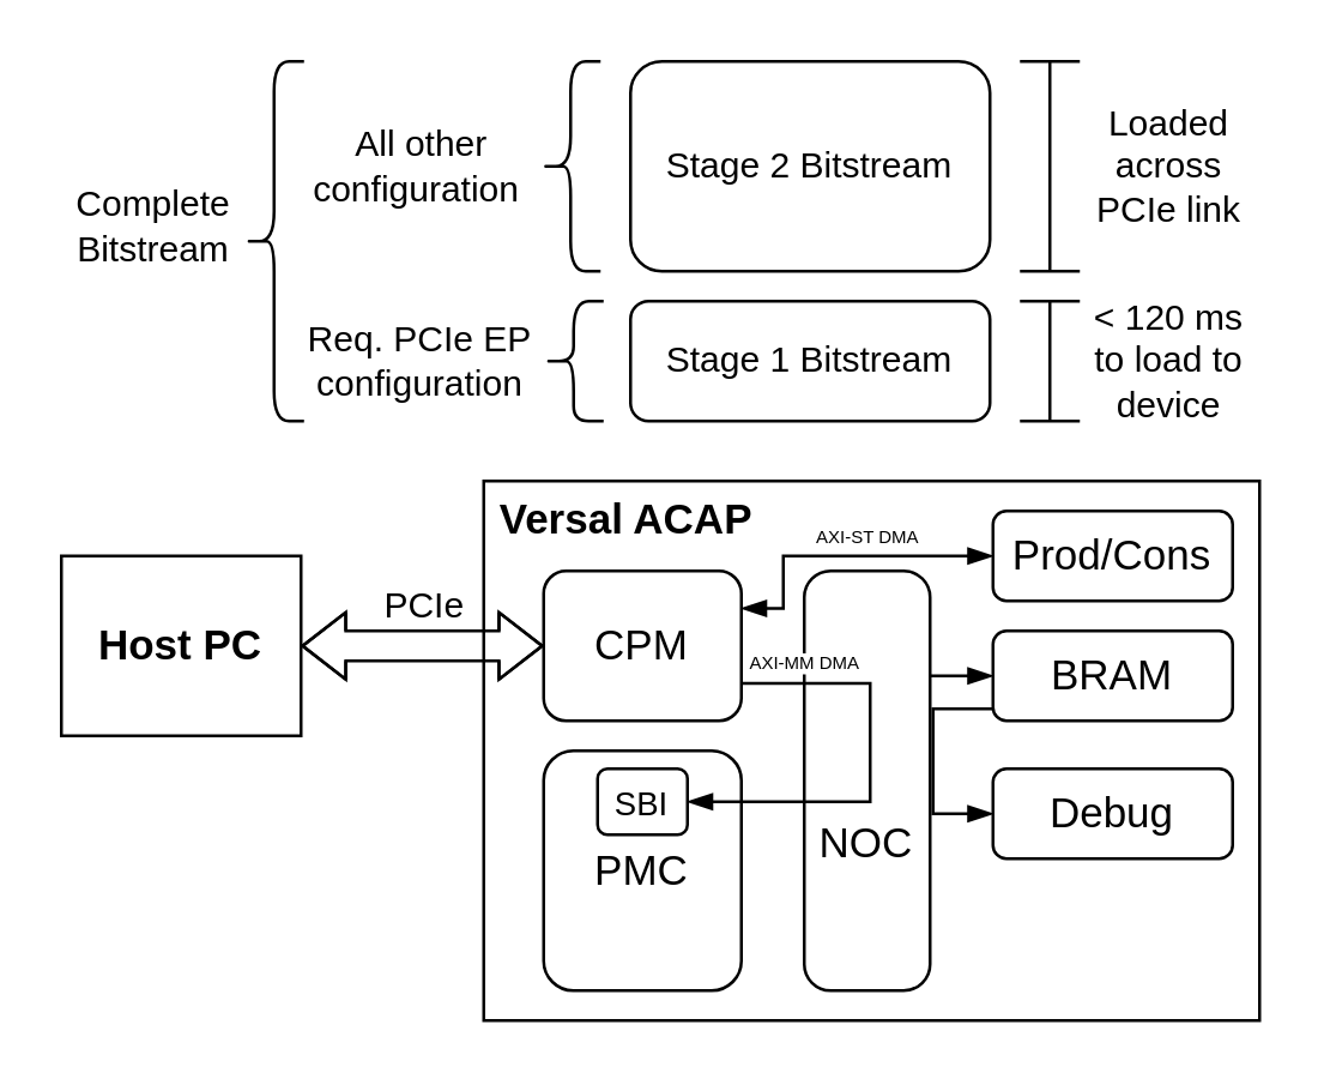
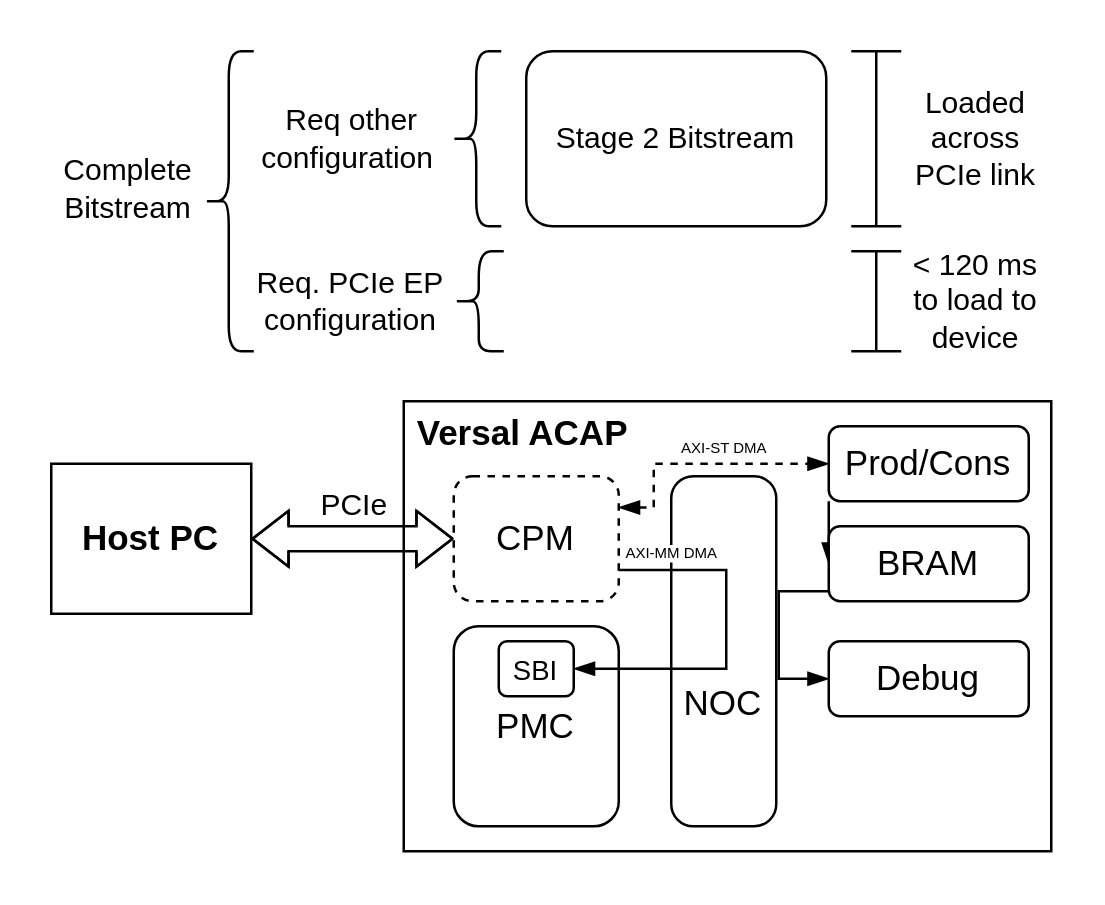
- <mxCell id="11" value="All other configuration&amp;nbsp;" style="text;html=1;strokeColor=none;fillColor=none;align=center;verticalAlign=middle;whiteSpace=wrap;rounded=0;" vertex="1" parent="1"><mxGeometry x="100" y="35" width="81" height="40" as="geometry" /></mxCell>
+ <mxCell id="11" value="Req other configuration&amp;nbsp;" style="text;html=1;strokeColor=none;fillColor=none;align=center;verticalAlign=middle;whiteSpace=wrap;rounded=0;" vertex="1" parent="1"><mxGeometry x="100" y="35" width="81" height="40" as="geometry" /></mxCell>
- <mxCell id="2" value="Stage 1 Bitstream" style="rounded=1;whiteSpace=wrap;html=1;" vertex="1" parent="1"><mxGeometry x="210" y="100" width="120" height="40" as="geometry" /></mxCell>
- <mxCell id="17" value="AXI-ST DMA" style="edgeStyle=orthogonalEdgeStyle;rounded=0;orthogonalLoop=1;jettySize=auto;html=1;exitX=1;exitY=0.25;exitDx=0;exitDy=0;entryX=0;entryY=0.5;entryDx=0;entryDy=0;fontSize=6;spacing=6;spacingTop=-2;startArrow=blockThin;startFill=1;endArrow=blockThin;endFill=1;spacingLeft=-16;" edge="1" parent="1" source="18" target="25"><mxGeometry x="0.319" y="5" relative="1" as="geometry"><mxPoint x="371" y="207.5" as="targetPoint" /><Array as="points"><mxPoint x="261" y="203" /><mxPoint x="261" y="185" /></Array><mxPoint as="offset" /></mxGeometry></mxCell>
+ <mxCell id="17" value="AXI-ST DMA" style="edgeStyle=orthogonalEdgeStyle;rounded=0;orthogonalLoop=1;jettySize=auto;html=1;exitX=1;exitY=0.25;exitDx=0;exitDy=0;entryX=0;entryY=0.5;entryDx=0;entryDy=0;fontSize=6;spacing=6;spacingTop=-2;startArrow=blockThin;startFill=1;endArrow=blockThin;endFill=1;spacingLeft=-16;dashed=1;" edge="1" parent="1" source="18" target="25"><mxGeometry x="0.319" y="5" relative="1" as="geometry"><mxPoint x="371" y="207.5" as="targetPoint" /><Array as="points"><mxPoint x="261" y="203" /><mxPoint x="261" y="185" /></Array><mxPoint as="offset" /></mxGeometry></mxCell>
- <mxCell id="18" value="CPM" style="rounded=1;whiteSpace=wrap;html=1;fontSize=14;" vertex="1" parent="1"><mxGeometry x="181" y="190" width="66" height="50" as="geometry" /></mxCell>
+ <mxCell id="18" value="CPM" style="rounded=1;whiteSpace=wrap;html=1;fontSize=14;dashed=1;" vertex="1" parent="1"><mxGeometry x="181" y="190" width="66" height="50" as="geometry" /></mxCell>
- <mxCell id="26" style="edgeStyle=elbowEdgeStyle;rounded=0;jumpSize=6;orthogonalLoop=1;jettySize=auto;html=1;exitX=0;exitY=0.5;exitDx=0;exitDy=0;entryX=1;entryY=0.25;entryDx=0;entryDy=0;labelBackgroundColor=default;fontSize=6;startArrow=blockThin;startFill=1;endArrow=none;endFill=0;startSize=6;sourcePerimeterSpacing=0;" edge="1" parent="1" source="27" target="19"><mxGeometry relative="1" as="geometry" /></mxCell>
+ <mxCell id="26" style="edgeStyle=elbowEdgeStyle;rounded=0;jumpSize=6;orthogonalLoop=1;jettySize=auto;html=1;exitX=0;exitY=0.5;exitDx=0;exitDy=0;labelBackgroundColor=default;fontSize=6;startArrow=blockThin;startFill=1;endArrow=none;endFill=0;startSize=6;sourcePerimeterSpacing=0;" edge="1" parent="1" source="27" target="25"><mxGeometry relative="1" as="geometry" /></mxCell>
